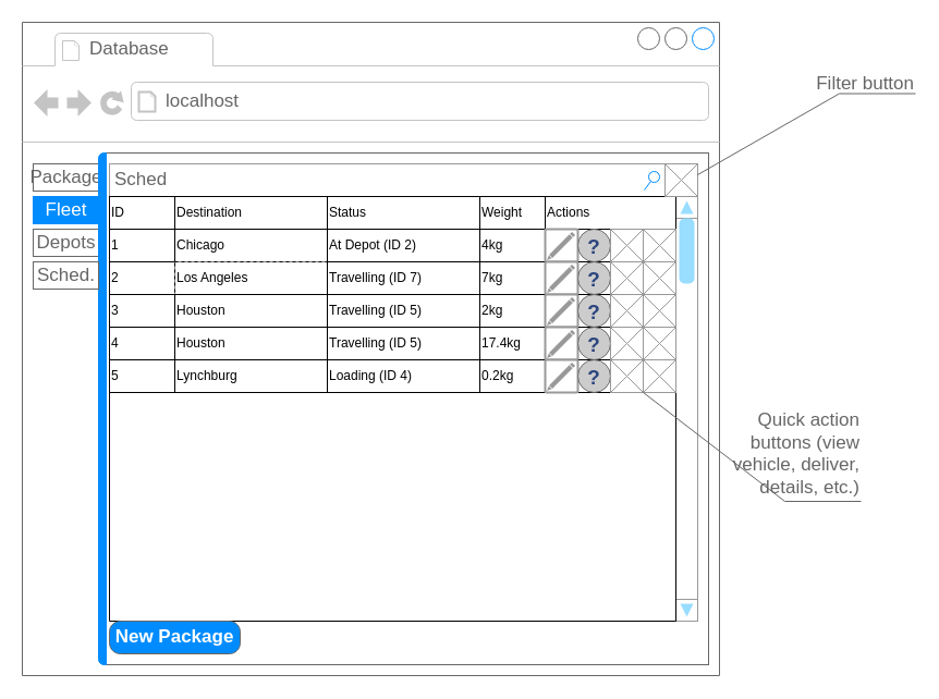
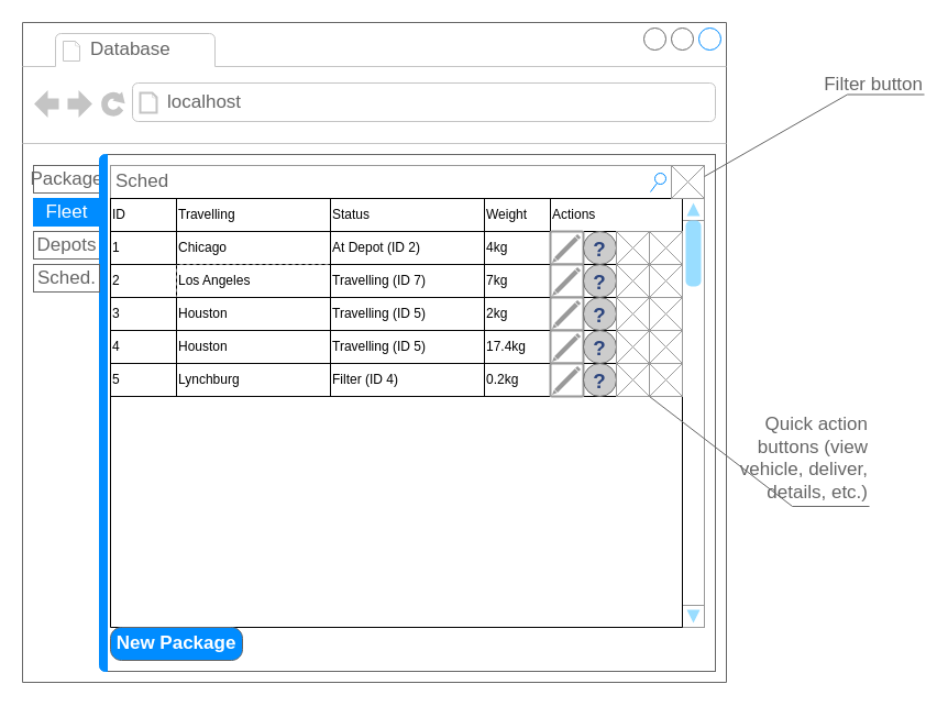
- <mxCell id="15" value="Destination" style="rounded=0;whiteSpace=wrap;html=1;align=left;" parent="13" vertex="1"><mxGeometry x="60" width="140" height="30" as="geometry" /></mxCell>
+ <mxCell id="15" value="Travelling" style="rounded=0;whiteSpace=wrap;html=1;align=left;" parent="13" vertex="1"><mxGeometry x="60" width="140" height="30" as="geometry" /></mxCell>
- <mxCell id="62" value="Loading (ID 4)" style="rounded=0;whiteSpace=wrap;html=1;align=left;" parent="59" vertex="1"><mxGeometry x="200" width="140" height="30" as="geometry" /></mxCell>
+ <mxCell id="62" value="Filter (ID 4)" style="rounded=0;whiteSpace=wrap;html=1;align=left;" parent="59" vertex="1"><mxGeometry x="200" width="140" height="30" as="geometry" /></mxCell>
